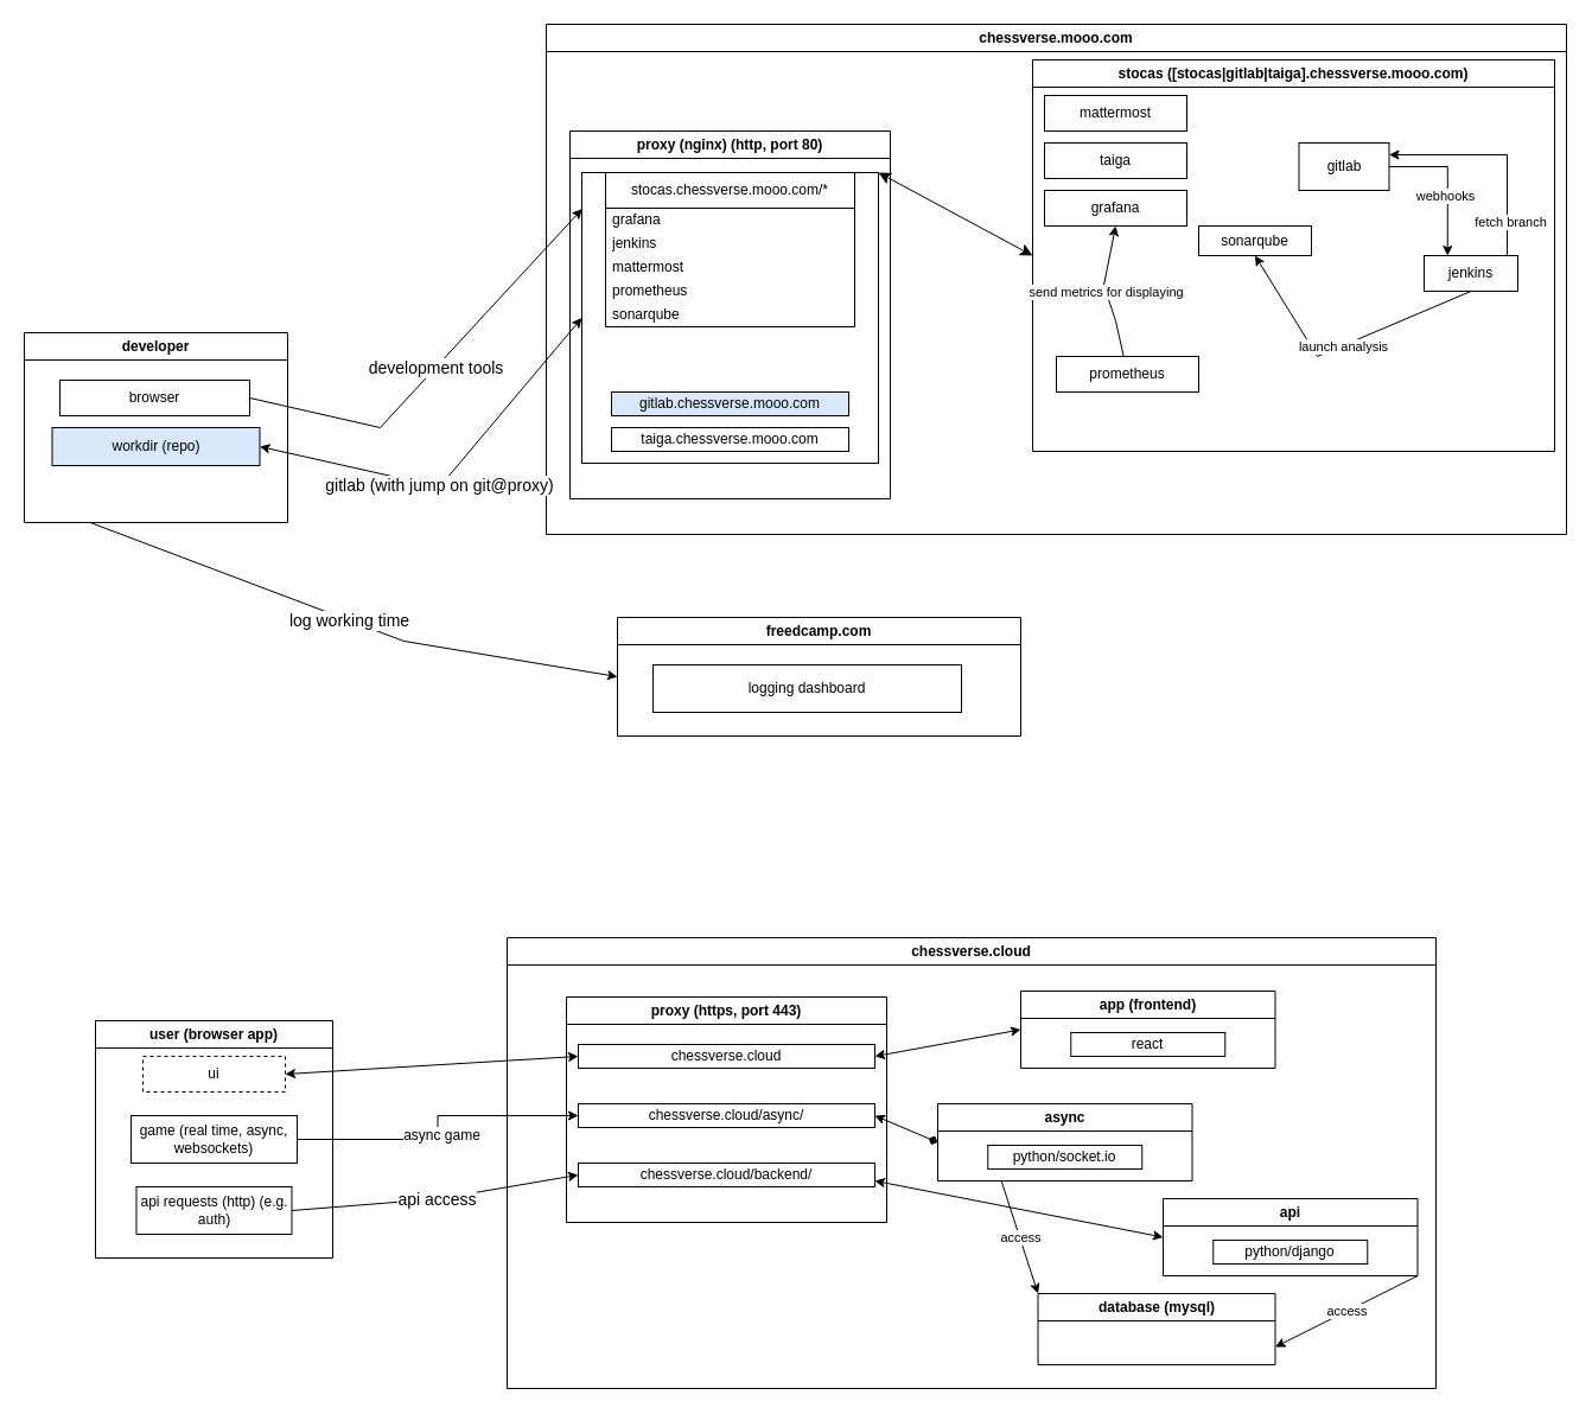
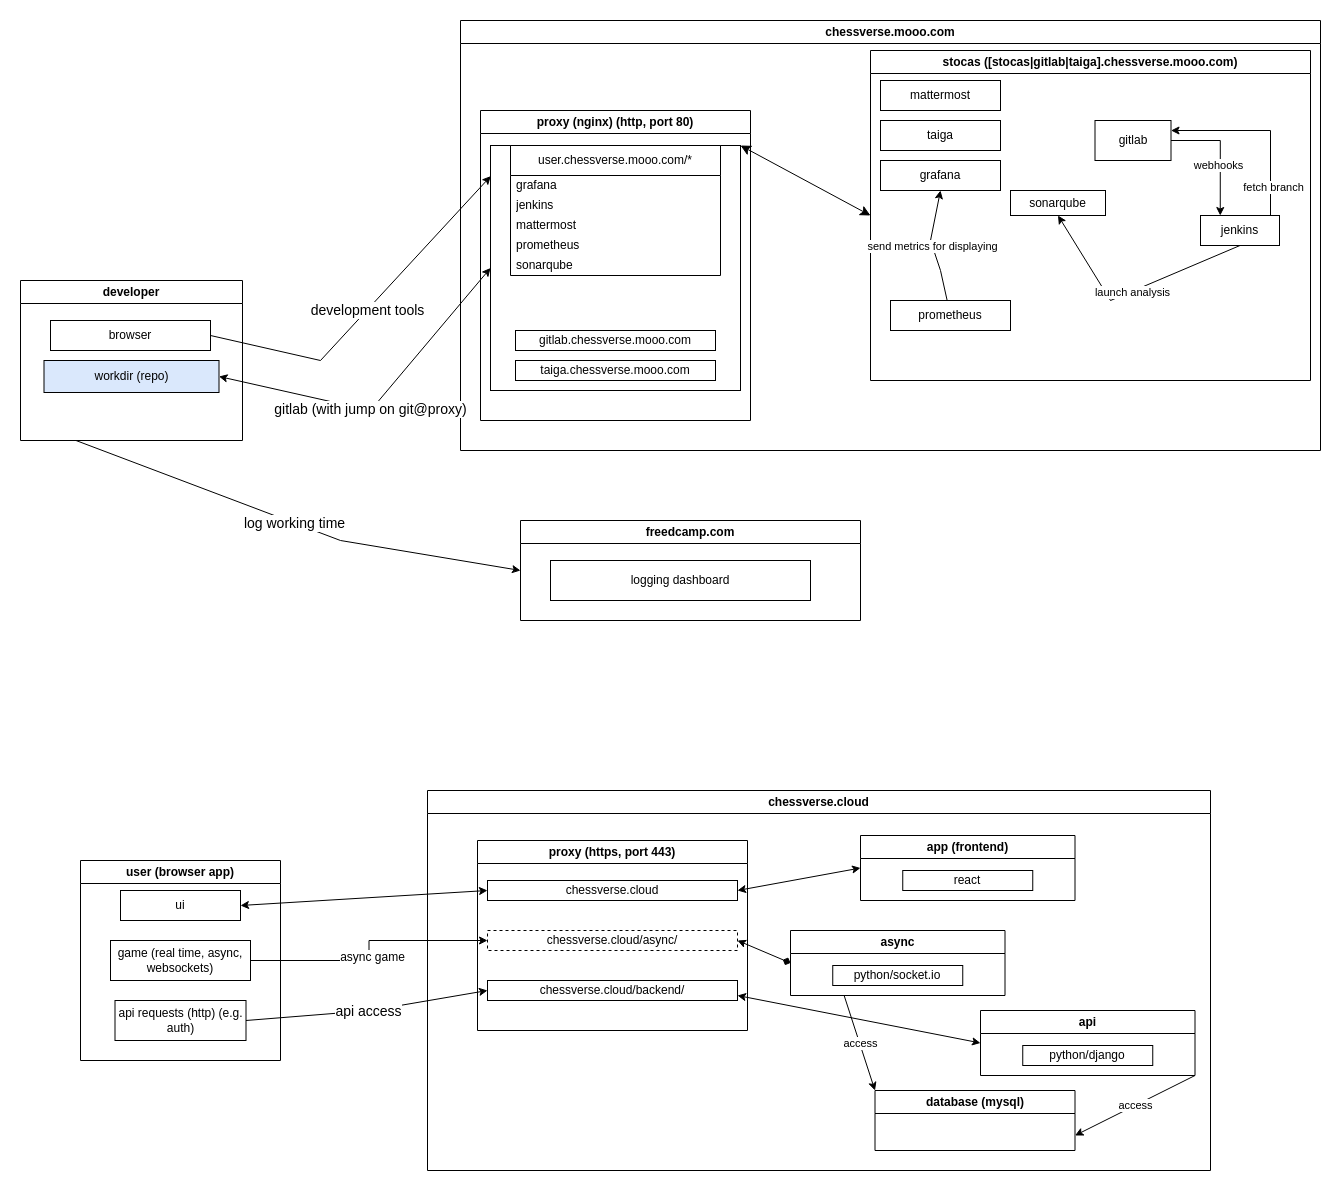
- <mxCell id="7" value="stocas.chessverse.mooo.com/*" style="swimlane;fontStyle=0;childLayout=stackLayout;horizontal=1;startSize=30;horizontalStack=0;resizeParent=1;resizeParentMax=0;resizeLast=0;collapsible=1;marginBottom=0;whiteSpace=wrap;html=1;" parent="3" vertex="1"><mxGeometry x="30" y="35" width="210" height="130" as="geometry" /></mxCell>
+ <mxCell id="7" value="user.chessverse.mooo.com/*" style="swimlane;fontStyle=0;childLayout=stackLayout;horizontal=1;startSize=30;horizontalStack=0;resizeParent=1;resizeParentMax=0;resizeLast=0;collapsible=1;marginBottom=0;whiteSpace=wrap;html=1;" parent="3" vertex="1"><mxGeometry x="30" y="35" width="210" height="130" as="geometry" /></mxCell>
- <mxCell id="6" value="gitlab.chessverse.mooo.com" style="rounded=0;whiteSpace=wrap;html=1;fillColor=#dae8fc;" parent="3" vertex="1"><mxGeometry x="35" y="220" width="200" height="20" as="geometry" /></mxCell>
+ <mxCell id="6" value="gitlab.chessverse.mooo.com" style="rounded=0;whiteSpace=wrap;html=1;" parent="3" vertex="1"><mxGeometry x="35" y="220" width="200" height="20" as="geometry" /></mxCell>
- <mxCell id="40" value="ui" style="rounded=0;whiteSpace=wrap;html=1;dashed=1;" parent="39" vertex="1"><mxGeometry x="40" y="30" width="120" height="30" as="geometry" /></mxCell>
+ <mxCell id="40" value="ui" style="rounded=0;whiteSpace=wrap;html=1;" parent="39" vertex="1"><mxGeometry x="40" y="30" width="120" height="30" as="geometry" /></mxCell>
- <mxCell id="47" value="chessverse.cloud/async/" style="rounded=0;whiteSpace=wrap;html=1;" parent="44" vertex="1"><mxGeometry x="10" y="90" width="250" height="20" as="geometry" /></mxCell>
+ <mxCell id="47" value="chessverse.cloud/async/" style="rounded=0;whiteSpace=wrap;html=1;dashed=1;" parent="44" vertex="1"><mxGeometry x="10" y="90" width="250" height="20" as="geometry" /></mxCell>
